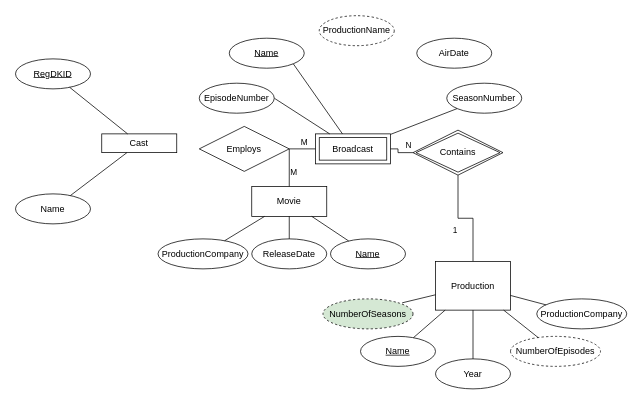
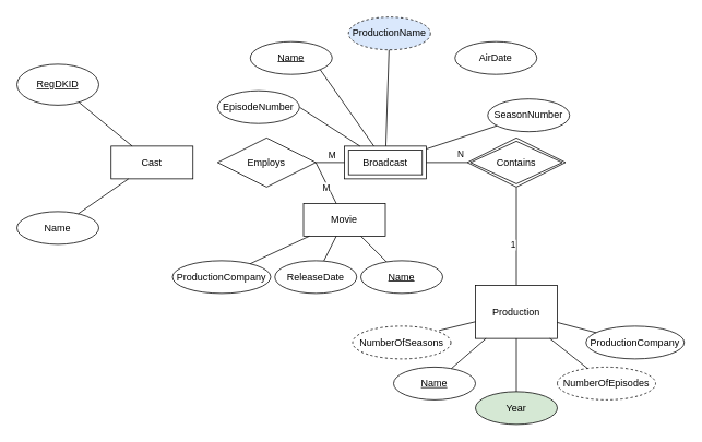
- <mxCell id="10" value="ProductionName" style="ellipse;whiteSpace=wrap;html=1;align=center;dashed=1;" vertex="1" parent="1"><mxGeometry x="425" y="20.43" width="100" height="40" as="geometry" /></mxCell>
+ <mxCell id="10" value="ProductionName" style="ellipse;whiteSpace=wrap;html=1;align=center;dashed=1;fillColor=#dae8fc;" vertex="1" parent="1"><mxGeometry x="425" y="20.43" width="100" height="40" as="geometry" /></mxCell>
- <mxCell id="26" value="RegDKID" style="ellipse;whiteSpace=wrap;html=1;align=center;fontStyle=4;" vertex="1" parent="1"><mxGeometry x="20" y="78" width="100" height="40" as="geometry" /></mxCell>
+ <mxCell id="26" value="RegDKID" style="ellipse;whiteSpace=wrap;html=1;align=center;fontStyle=4;" vertex="1" parent="1"><mxGeometry x="20" y="78" width="100" height="50" as="geometry" /></mxCell>
+ <mxCell id="17" value="" style="endArrow=none;html=1;rounded=0;" edge="1" parent="1" source="10" target="7"><mxGeometry relative="1" as="geometry"><mxPoint x="365" y="210.43" as="sourcePoint" /><mxPoint x="425" y="220.43" as="targetPoint" /></mxGeometry></mxCell>
- <mxCell id="13" value="SeasonNumber" style="ellipse;whiteSpace=wrap;html=1;align=center;" vertex="1" parent="1"><mxGeometry x="595" y="110.43" width="100" height="40" as="geometry" /></mxCell>
+ <mxCell id="13" value="SeasonNumber" style="ellipse;whiteSpace=wrap;html=1;align=center;" vertex="1" parent="1"><mxGeometry x="595" y="120.43" width="100" height="40" as="geometry" /></mxCell>
- <mxCell id="5" value="Cast" style="whiteSpace=wrap;html=1;align=center;" vertex="1" parent="1"><mxGeometry x="135" y="178" width="100" height="25" as="geometry" /></mxCell>
+ <mxCell id="5" value="Cast" style="whiteSpace=wrap;html=1;align=center;" vertex="1" parent="1"><mxGeometry x="135" y="178" width="100" height="40" as="geometry" /></mxCell>
- <mxCell id="9" value="Contains" style="shape=rhombus;double=1;perimeter=rhombusPerimeter;whiteSpace=wrap;html=1;align=center;" vertex="1" parent="1"><mxGeometry x="550" y="173" width="120" height="60" as="geometry" /></mxCell>
+ <mxCell id="9" value="Contains" style="shape=rhombus;double=1;perimeter=rhombusPerimeter;whiteSpace=wrap;html=1;align=center;" vertex="1" parent="1"><mxGeometry x="570" y="168" width="120" height="60" as="geometry" /></mxCell>
- <mxCell id="6" value="Movie" style="whiteSpace=wrap;html=1;align=center;fixDash=0;dropTarget=0;shadow=0;rounded=0;glass=0;comic=0;gradientColor=none;strokeColor=#000000;" vertex="1" parent="1"><mxGeometry x="335" y="248" width="100" height="40" as="geometry" /></mxCell>
+ <mxCell id="6" value="Movie" style="whiteSpace=wrap;html=1;align=center;fixDash=0;dropTarget=0;shadow=0;rounded=0;glass=0;comic=0;gradientColor=none;strokeColor=#000000;" vertex="1" parent="1"><mxGeometry x="370" y="248" width="100" height="40" as="geometry" /></mxCell>
- <mxCell id="23" value="NumberOfSeasons" style="ellipse;whiteSpace=wrap;html=1;align=center;dashed=1;fillColor=#d5e8d4;" vertex="1" parent="1"><mxGeometry x="430" y="398" width="120" height="40" as="geometry" /></mxCell>
+ <mxCell id="23" value="NumberOfSeasons" style="ellipse;whiteSpace=wrap;html=1;align=center;dashed=1;" vertex="1" parent="1"><mxGeometry x="430" y="398" width="120" height="40" as="geometry" /></mxCell>
- <mxCell id="21" value="Year" style="ellipse;whiteSpace=wrap;html=1;align=center;flipH=1;flipV=1;" vertex="1" parent="1"><mxGeometry x="580" y="478" width="100" height="40" as="geometry" /></mxCell>
+ <mxCell id="21" value="Year" style="ellipse;whiteSpace=wrap;html=1;align=center;flipH=1;flipV=1;fillColor=#d5e8d4;" vertex="1" parent="1"><mxGeometry x="580" y="478" width="100" height="40" as="geometry" /></mxCell>
